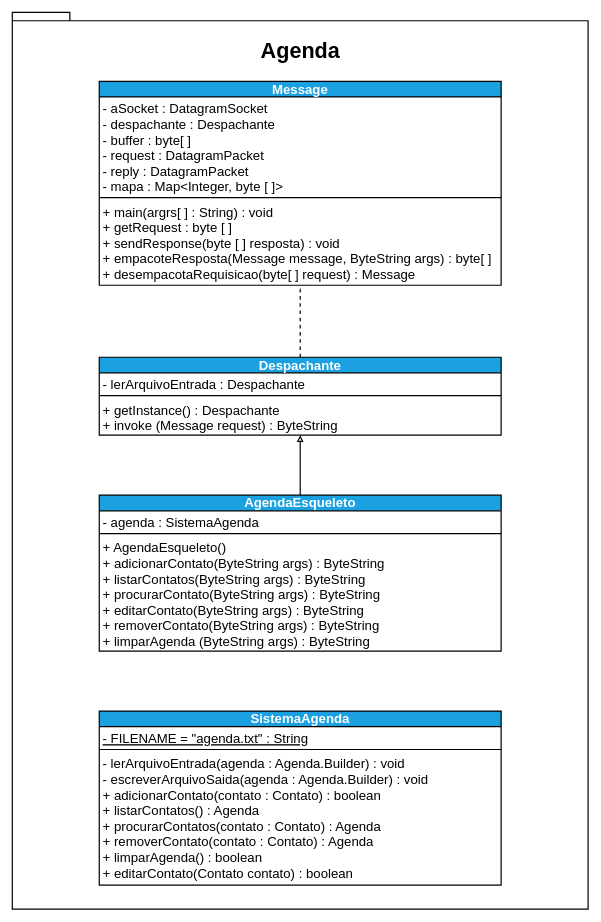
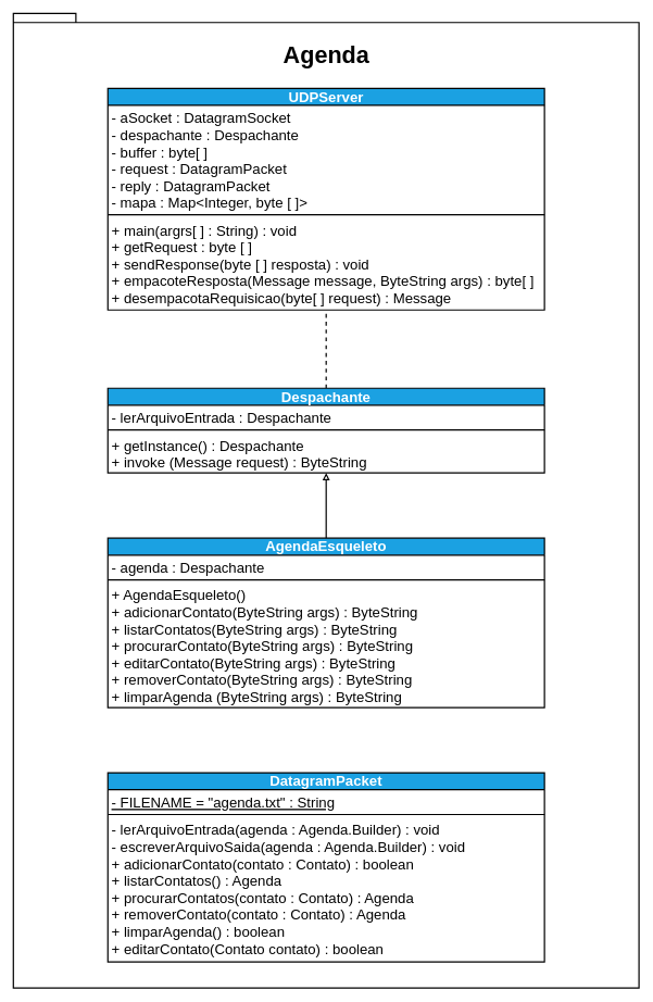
- <mxCell id="3" value="Message" style="swimlane;fontStyle=1;align=center;verticalAlign=bottom;childLayout=stackLayout;horizontal=1;startSize=26;horizontalStack=0;resizeParent=1;resizeParentMax=0;resizeLast=0;collapsible=1;marginBottom=0;fontSize=22;strokeColor=#000000;strokeWidth=2;fillColor=#1ba1e2;fontColor=#ffffff;" vertex="1" parent="1"><mxGeometry x="165" y="135" width="670" height="340" as="geometry" /></mxCell>
+ <mxCell id="3" value="UDPServer" style="swimlane;fontStyle=1;align=center;verticalAlign=bottom;childLayout=stackLayout;horizontal=1;startSize=26;horizontalStack=0;resizeParent=1;resizeParentMax=0;resizeLast=0;collapsible=1;marginBottom=0;fontSize=22;strokeColor=#000000;strokeWidth=2;fillColor=#1ba1e2;fontColor=#ffffff;" vertex="1" parent="1"><mxGeometry x="165" y="135" width="670" height="340" as="geometry" /></mxCell>
- <mxCell id="14" value="- agenda : SistemaAgenda" style="text;strokeColor=none;fillColor=none;align=left;verticalAlign=top;spacingLeft=4;spacingRight=4;overflow=hidden;rotatable=0;points=[[0,0.5],[1,0.5]];portConstraint=eastwest;fontSize=22;" vertex="1" parent="13"><mxGeometry y="26" width="670" height="34" as="geometry" /></mxCell>
+ <mxCell id="14" value="- agenda : Despachante" style="text;strokeColor=none;fillColor=none;align=left;verticalAlign=top;spacingLeft=4;spacingRight=4;overflow=hidden;rotatable=0;points=[[0,0.5],[1,0.5]];portConstraint=eastwest;fontSize=22;" vertex="1" parent="13"><mxGeometry y="26" width="670" height="34" as="geometry" /></mxCell>
- <mxCell id="17" value="SistemaAgenda" style="swimlane;fontStyle=1;align=center;verticalAlign=bottom;childLayout=stackLayout;horizontal=1;startSize=26;horizontalStack=0;resizeParent=1;resizeParentMax=0;resizeLast=0;collapsible=1;marginBottom=0;fontSize=22;strokeColor=#000000;strokeWidth=2;fillColor=#1ba1e2;fontColor=#ffffff;" vertex="1" parent="1"><mxGeometry x="165" y="1185" width="670" height="290" as="geometry" /></mxCell>
+ <mxCell id="17" value="DatagramPacket" style="swimlane;fontStyle=1;align=center;verticalAlign=bottom;childLayout=stackLayout;horizontal=1;startSize=26;horizontalStack=0;resizeParent=1;resizeParentMax=0;resizeLast=0;collapsible=1;marginBottom=0;fontSize=22;strokeColor=#000000;strokeWidth=2;fillColor=#1ba1e2;fontColor=#ffffff;" vertex="1" parent="1"><mxGeometry x="165" y="1185" width="670" height="290" as="geometry" /></mxCell>
